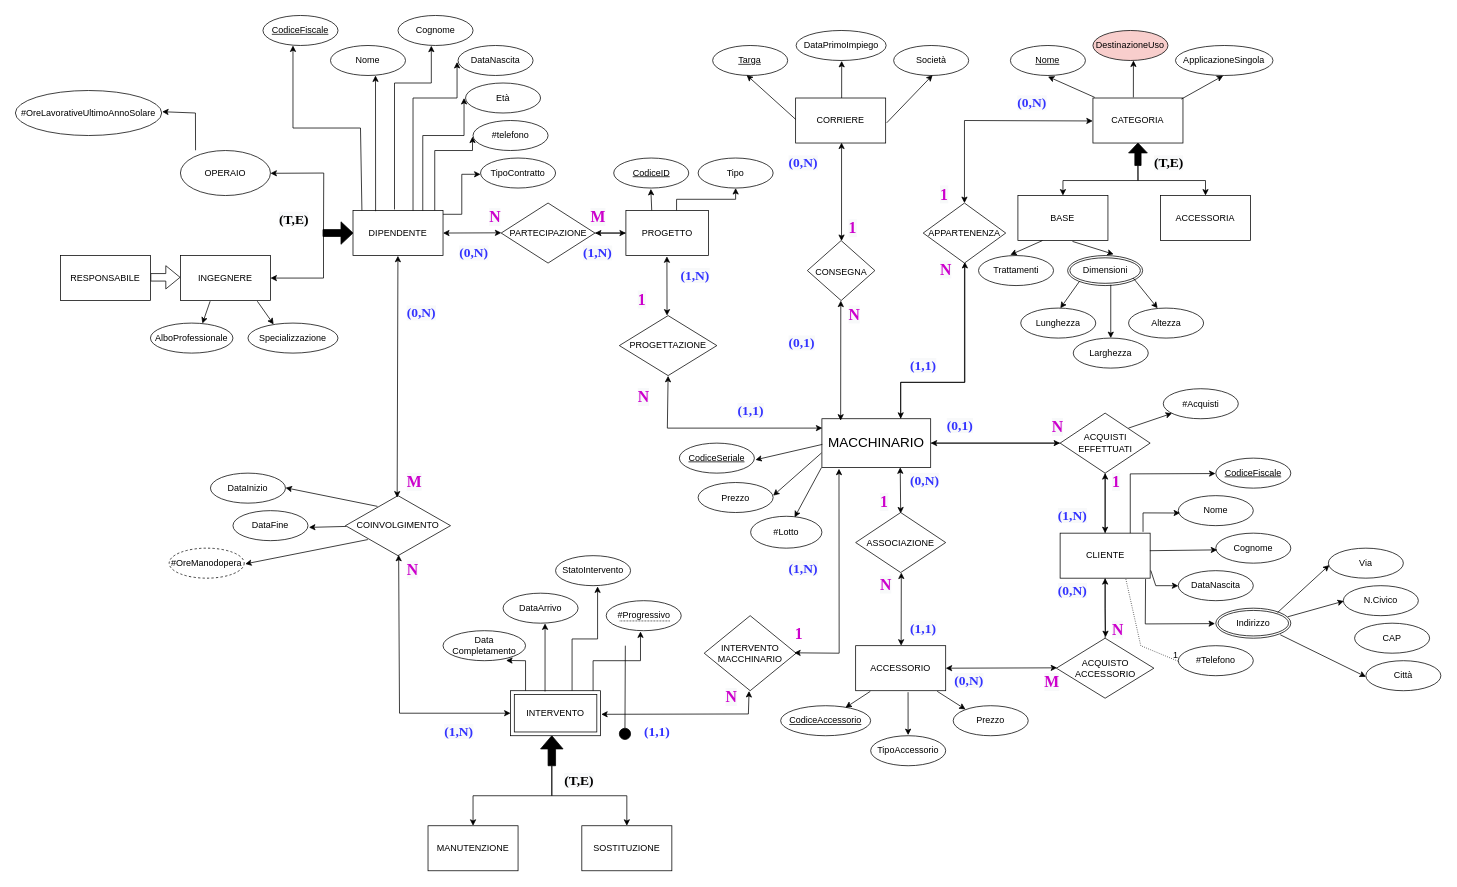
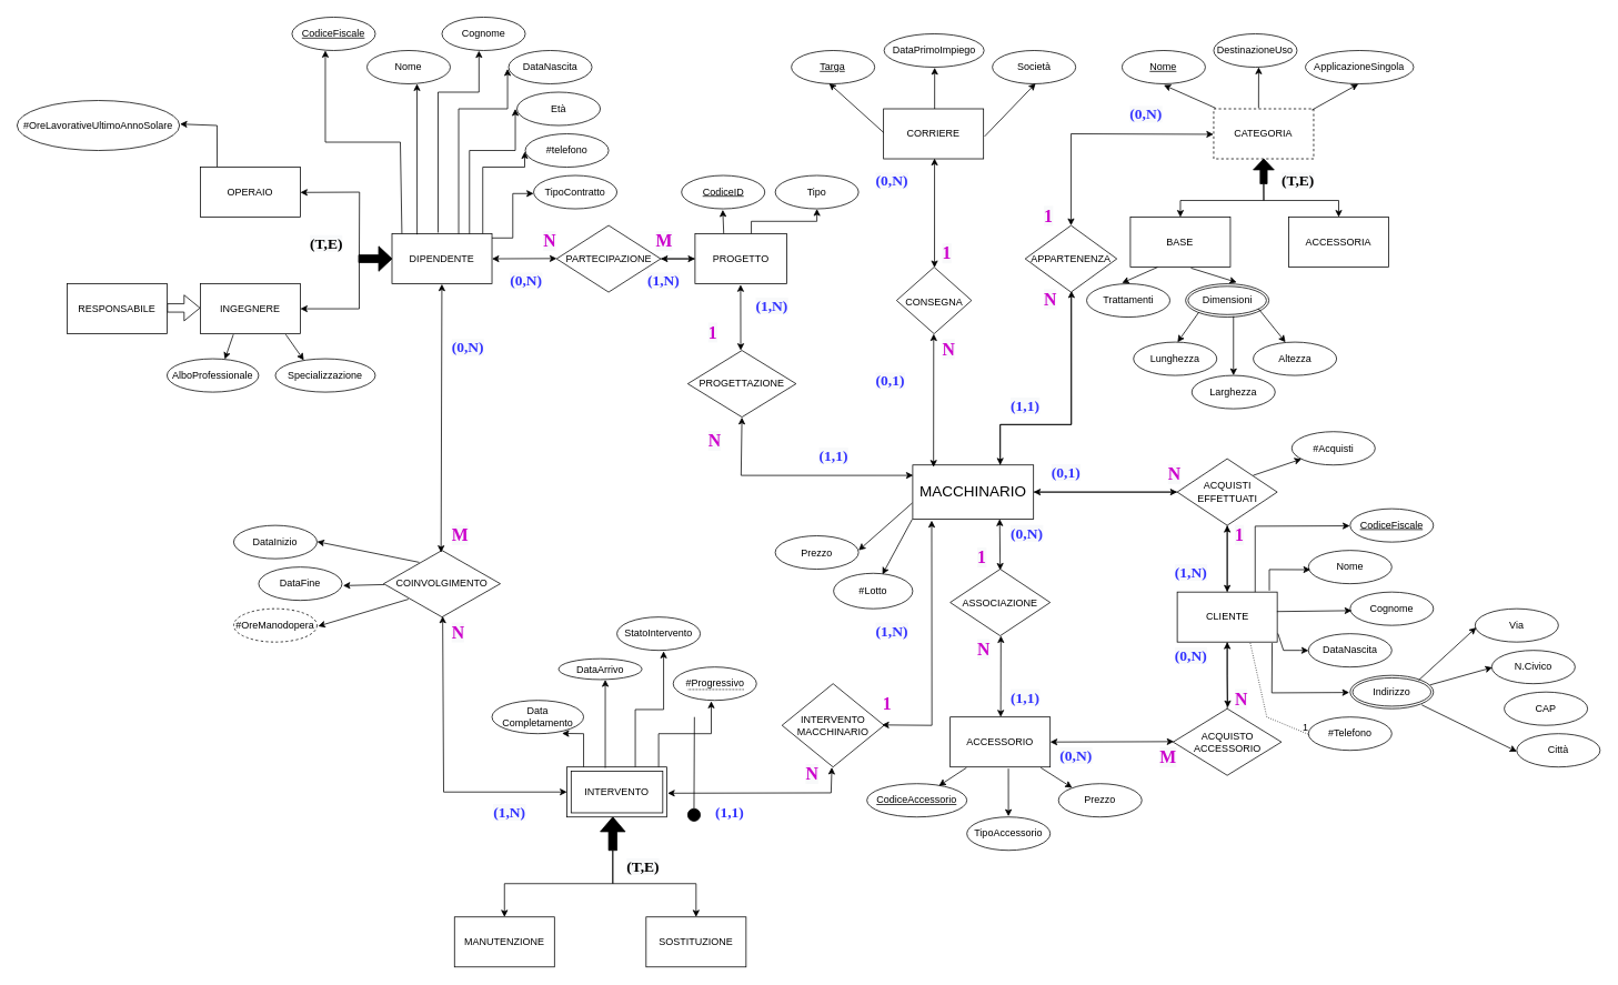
- <mxCell id="58" value="DestinazioneUso" style="ellipse;whiteSpace=wrap;html=1;align=center;fillColor=#f8cecc;" parent="1" vertex="1"><mxGeometry x="1456.25" y="40" width="100" height="40" as="geometry" /></mxCell>
+ <mxCell id="58" value="DestinazioneUso" style="ellipse;whiteSpace=wrap;html=1;align=center;" parent="1" vertex="1"><mxGeometry x="1456.25" y="40" width="100" height="40" as="geometry" /></mxCell>
- <mxCell id="7" value="CATEGORIA" style="rounded=0;whiteSpace=wrap;html=1;" parent="1" vertex="1"><mxGeometry x="1456.25" y="130" width="120" height="60" as="geometry" /></mxCell>
+ <mxCell id="7" value="CATEGORIA" style="rounded=0;whiteSpace=wrap;html=1;dashed=1;" parent="1" vertex="1"><mxGeometry x="1456.25" y="130" width="120" height="60" as="geometry" /></mxCell>
- <mxCell id="23" value="OPERAIO" style="ellipse;whiteSpace=wrap;html=1;" parent="1" vertex="1"><mxGeometry x="240" y="200" width="120" height="60" as="geometry" /></mxCell>
+ <mxCell id="23" value="OPERAIO" style="rounded=0;whiteSpace=wrap;html=1;" parent="1" vertex="1"><mxGeometry x="240" y="200" width="120" height="60" as="geometry" /></mxCell>
- <mxCell id="142" value="" style="endArrow=classic;html=1;rounded=0;fillColor=#FFFFFF;entryX=1.014;entryY=0.557;entryDx=0;entryDy=0;entryPerimeter=0;exitX=0.004;exitY=0.526;exitDx=0;exitDy=0;exitPerimeter=0;" parent="1" source="4" target="139" edge="1"><mxGeometry width="50" height="50" relative="1" as="geometry"><mxPoint x="1180" y="660" as="sourcePoint" /><mxPoint x="1230" y="610" as="targetPoint" /></mxGeometry></mxCell>
- <mxCell id="139" value="CodiceSeriale" style="ellipse;whiteSpace=wrap;html=1;align=center;fontStyle=4;fillColor=#FFFFFF;" parent="1" vertex="1"><mxGeometry x="905" y="590" width="100" height="40" as="geometry" /></mxCell>
- <mxCell id="98" value="#OreManodopera" style="ellipse;whiteSpace=wrap;html=1;align=center;dashed=1;fillColor=#FFFFFF;" parent="1" vertex="1"><mxGeometry x="225" y="730" width="100" height="40" as="geometry" /></mxCell>
+ <mxCell id="98" value="#OreManodopera" style="ellipse;whiteSpace=wrap;html=1;align=center;dashed=1;fillColor=#FFFFFF;" parent="1" vertex="1"><mxGeometry x="280" y="730" width="100" height="40" as="geometry" /></mxCell>
- <mxCell id="88" value="DataArrivo" style="ellipse;whiteSpace=wrap;html=1;align=center;" parent="1" vertex="1"><mxGeometry x="670" y="790" width="100" height="40" as="geometry" /></mxCell>
+ <mxCell id="88" value="DataArrivo" style="ellipse;whiteSpace=wrap;html=1;align=center;" parent="1" vertex="1"><mxGeometry x="670" y="790" width="100" height="25" as="geometry" /></mxCell>
- <mxCell id="21" value="MANUTENZIONE" style="rounded=0;whiteSpace=wrap;html=1;" parent="1" vertex="1"><mxGeometry x="570" y="1100" width="120" height="60" as="geometry" /></mxCell>
+ <mxCell id="21" value="MANUTENZIONE" style="rounded=0;whiteSpace=wrap;html=1;" parent="1" vertex="1"><mxGeometry x="545" y="1100" width="120" height="60" as="geometry" /></mxCell>
